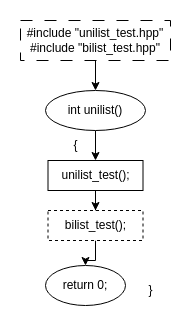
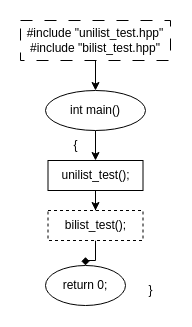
- <mxCell id="5" value="int unilist()" style="ellipse;whiteSpace=wrap;html=1;" vertex="1" parent="1"><mxGeometry x="45" y="90" width="100" height="40" as="geometry" /></mxCell>
+ <mxCell id="5" value="int main()" style="ellipse;whiteSpace=wrap;html=1;" vertex="1" parent="1"><mxGeometry x="45" y="90" width="100" height="40" as="geometry" /></mxCell>
- <mxCell id="9" value="" style="edgeStyle=orthogonalEdgeStyle;rounded=0;orthogonalLoop=1;jettySize=auto;html=1;" edge="1" parent="1" source="10" target="11"><mxGeometry relative="1" as="geometry" /></mxCell>
+ <mxCell id="9" value="" style="edgeStyle=orthogonalEdgeStyle;rounded=0;orthogonalLoop=1;jettySize=auto;html=1;endArrow=diamond;" edge="1" parent="1" source="10" target="11"><mxGeometry relative="1" as="geometry" /></mxCell>
